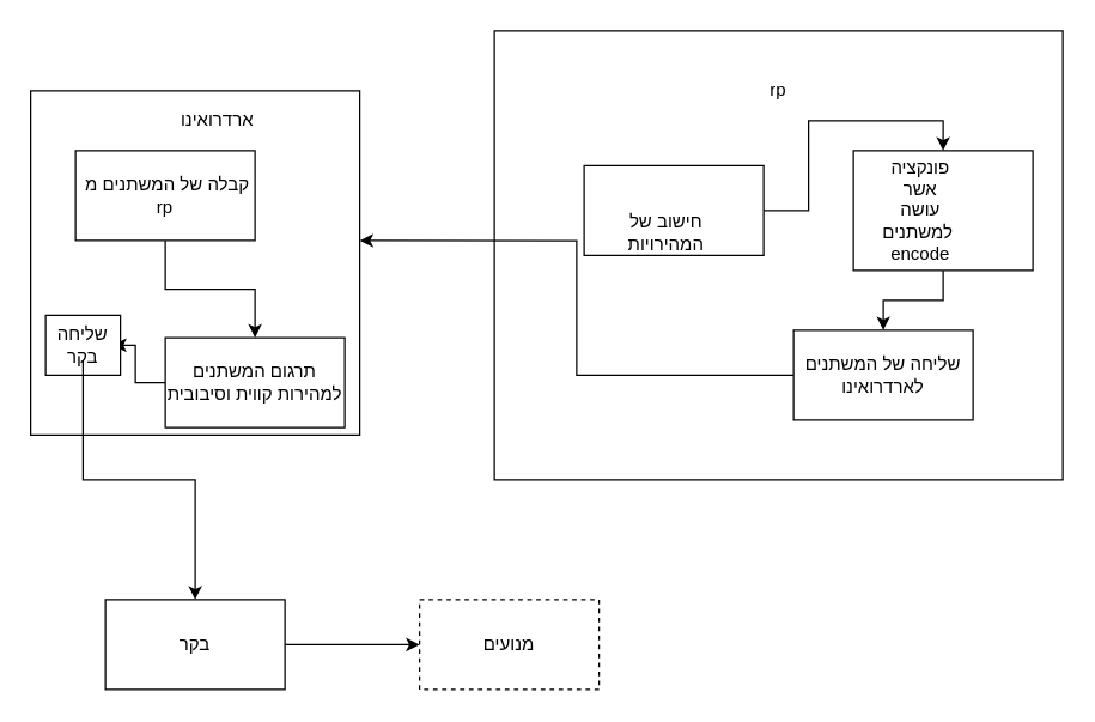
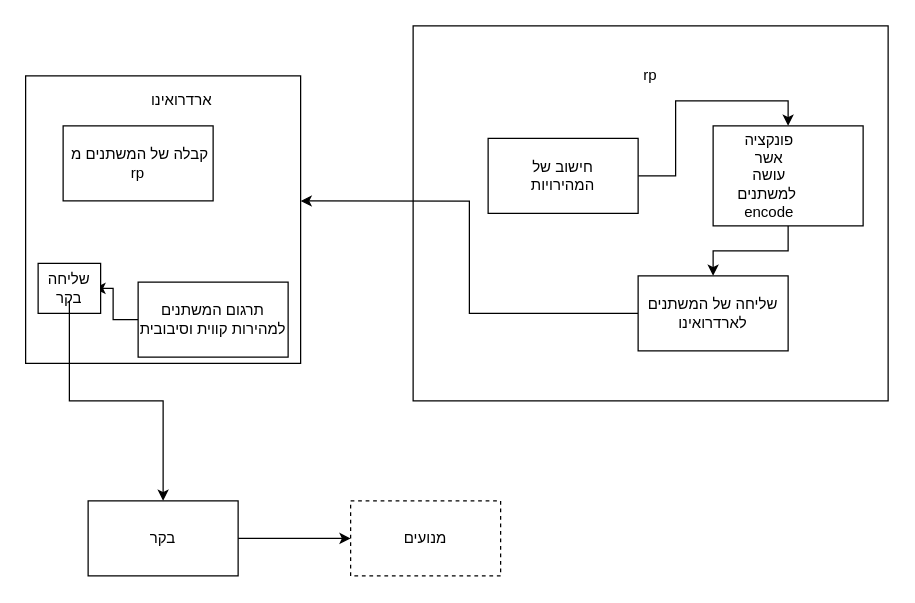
- <mxCell id="6" value="חישוב של המהירויות" style="text;html=1;strokeColor=none;fillColor=none;align=center;verticalAlign=middle;whiteSpace=wrap;rounded=0;" vertex="1" parent="1"><mxGeometry x="425" y="145" width="40" height="20" as="geometry" /></mxCell>
+ <mxCell id="6" value="חישוב של המהירויות" style="text;html=1;strokeColor=none;fillColor=none;align=center;verticalAlign=middle;whiteSpace=wrap;rounded=0;" vertex="1" parent="1"><mxGeometry x="430" y="130" width="40" height="20" as="geometry" /></mxCell>
- <mxCell id="13" style="edgeStyle=orthogonalEdgeStyle;rounded=0;orthogonalLoop=1;jettySize=auto;html=1;entryX=0.5;entryY=0;entryDx=0;entryDy=0;" edge="1" parent="1" source="14" target="17"><mxGeometry relative="1" as="geometry" /></mxCell>
- <mxCell id="11" value="שליחה של המשתנים לארדרואינו" style="rounded=0;whiteSpace=wrap;html=1;" vertex="1" parent="1"><mxGeometry x="530" y="220" width="120" height="60" as="geometry" /></mxCell>
+ <mxCell id="11" value="שליחה של המשתנים לארדרואינו" style="rounded=0;whiteSpace=wrap;html=1;" vertex="1" parent="1"><mxGeometry x="510" y="220" width="120" height="60" as="geometry" /></mxCell>
